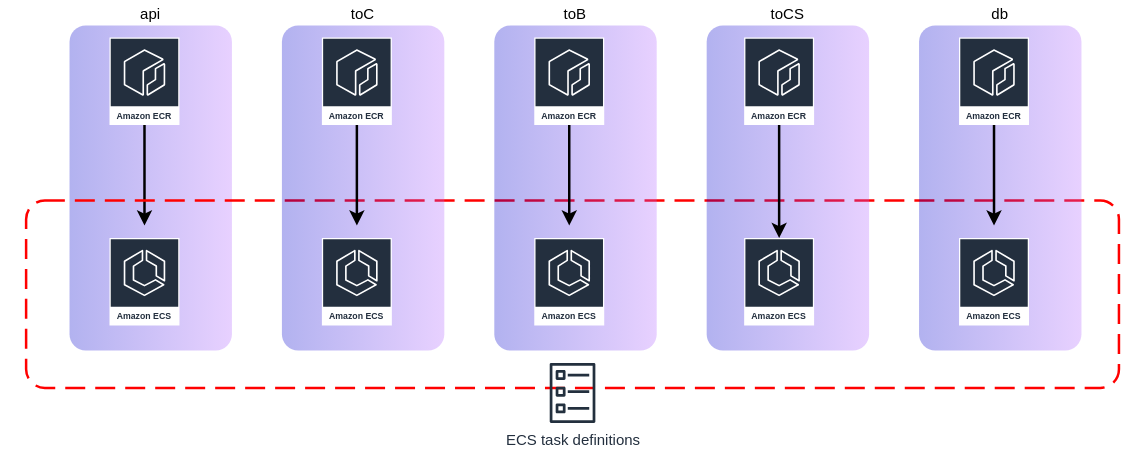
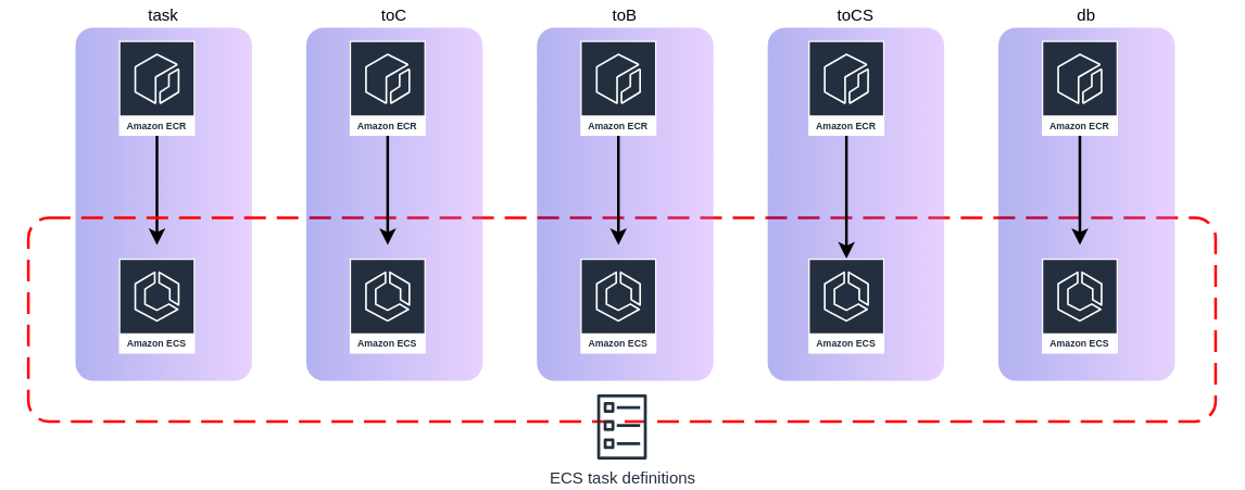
- <mxCell id="3" value="api" style="rounded=1;arcSize=10;dashed=1;fillColor=#0000CC;gradientColor=#B266FF;dashPattern=8 3 1 3;strokeWidth=2;strokeColor=none;fontColor=#000000;gradientDirection=east;opacity=30;labelPosition=center;verticalLabelPosition=top;align=center;verticalAlign=bottom;" parent="2" vertex="1"><mxGeometry width="130" height="260" as="geometry" /></mxCell>
+ <mxCell id="3" value="task" style="rounded=1;arcSize=10;dashed=1;fillColor=#0000CC;gradientColor=#B266FF;dashPattern=8 3 1 3;strokeWidth=2;strokeColor=none;fontColor=#000000;gradientDirection=east;opacity=30;labelPosition=center;verticalLabelPosition=top;align=center;verticalAlign=bottom;" parent="2" vertex="1"><mxGeometry width="130" height="260" as="geometry" /></mxCell>
